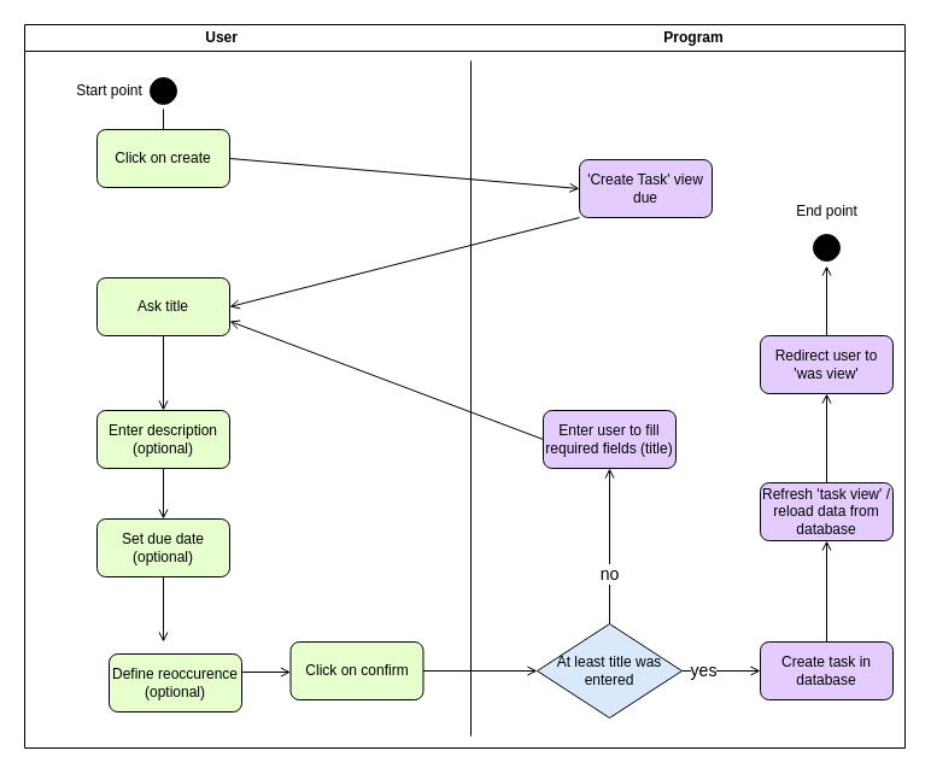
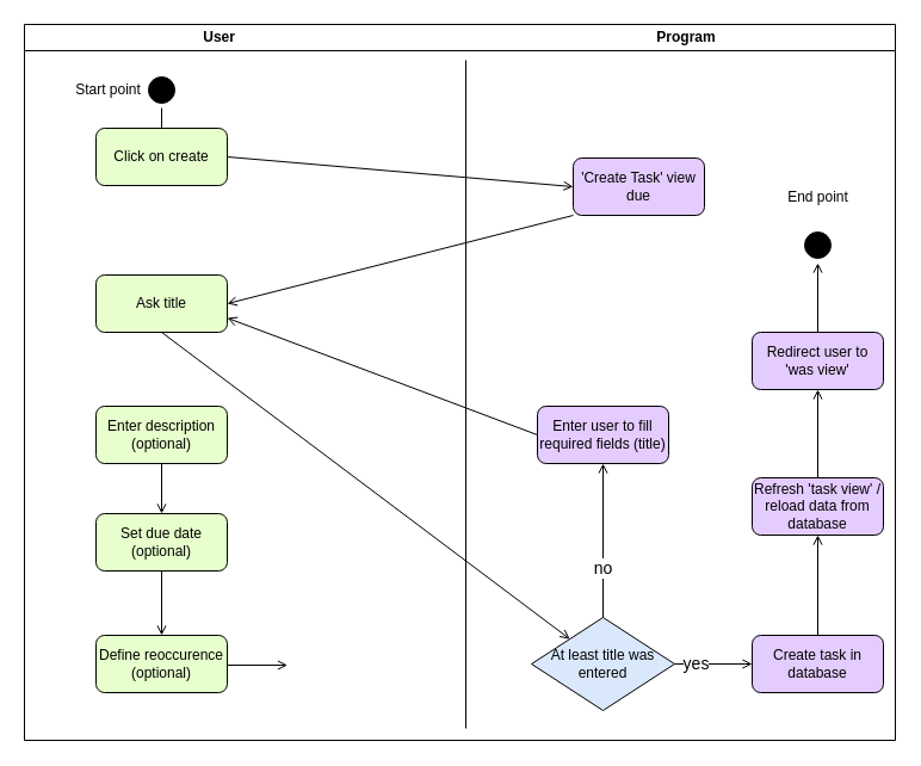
- <mxCell id="34" value="End point" style="text;html=1;resizable=0;autosize=1;align=center;verticalAlign=middle;points=[];fillColor=none;strokeColor=none;rounded=0;" vertex="1" parent="2"><mxGeometry x="630" y="140" width="70" height="30" as="geometry" /></mxCell>
+ <mxCell id="34" value="End point" style="text;html=1;resizable=0;autosize=1;align=center;verticalAlign=middle;points=[];fillColor=none;strokeColor=none;rounded=0;" vertex="1" parent="2"><mxGeometry x="630" y="130" width="70" height="30" as="geometry" /></mxCell>
- <mxCell id="24" value="" style="endArrow=open;strokeColor=#000000;endFill=1;rounded=0;entryX=0.5;entryY=0;entryDx=0;entryDy=0;exitX=0.5;exitY=1;exitDx=0;exitDy=0;" edge="1" parent="2" source="15" target="16"><mxGeometry relative="1" as="geometry"><mxPoint x="120" y="260" as="sourcePoint" /><mxPoint x="230.5" y="547" as="targetPoint" /></mxGeometry></mxCell>
+ <mxCell id="24" value="" style="endArrow=open;strokeColor=#000000;endFill=1;rounded=0;exitX=0.5;exitY=1;exitDx=0;exitDy=0;" edge="1" parent="2" source="15" target="9"><mxGeometry relative="1" as="geometry"><mxPoint x="120" y="260" as="sourcePoint" /><mxPoint x="230.5" y="547" as="targetPoint" /></mxGeometry></mxCell>
- <mxCell id="18" value="Click on confirm" style="rounded=1;whiteSpace=wrap;html=1;fillColor=#E6FFCC;" vertex="1" parent="2"><mxGeometry x="220.5" y="512" width="110" height="48" as="geometry" /></mxCell>
- <mxCell id="27" value="" style="endArrow=open;strokeColor=#000000;endFill=1;rounded=0;entryX=0;entryY=0.5;entryDx=0;entryDy=0;exitX=1;exitY=0.5;exitDx=0;exitDy=0;" edge="1" parent="2" source="18" target="9"><mxGeometry relative="1" as="geometry"><mxPoint x="675" y="390" as="sourcePoint" /><mxPoint x="675" y="316" as="targetPoint" /></mxGeometry></mxCell>
- <mxCell id="17" value="&lt;div&gt;Define reoccurence (optional)&lt;/div&gt;" style="rounded=1;whiteSpace=wrap;html=1;fillColor=#E6FFCC;" vertex="1" parent="2"><mxGeometry x="70" y="522" width="110" height="48" as="geometry" /></mxCell>
+ <mxCell id="17" value="&lt;div&gt;Define reoccurence (optional)&lt;/div&gt;" style="rounded=1;whiteSpace=wrap;html=1;fillColor=#E6FFCC;" vertex="1" parent="2"><mxGeometry x="60" y="512" width="110" height="48" as="geometry" /></mxCell>
